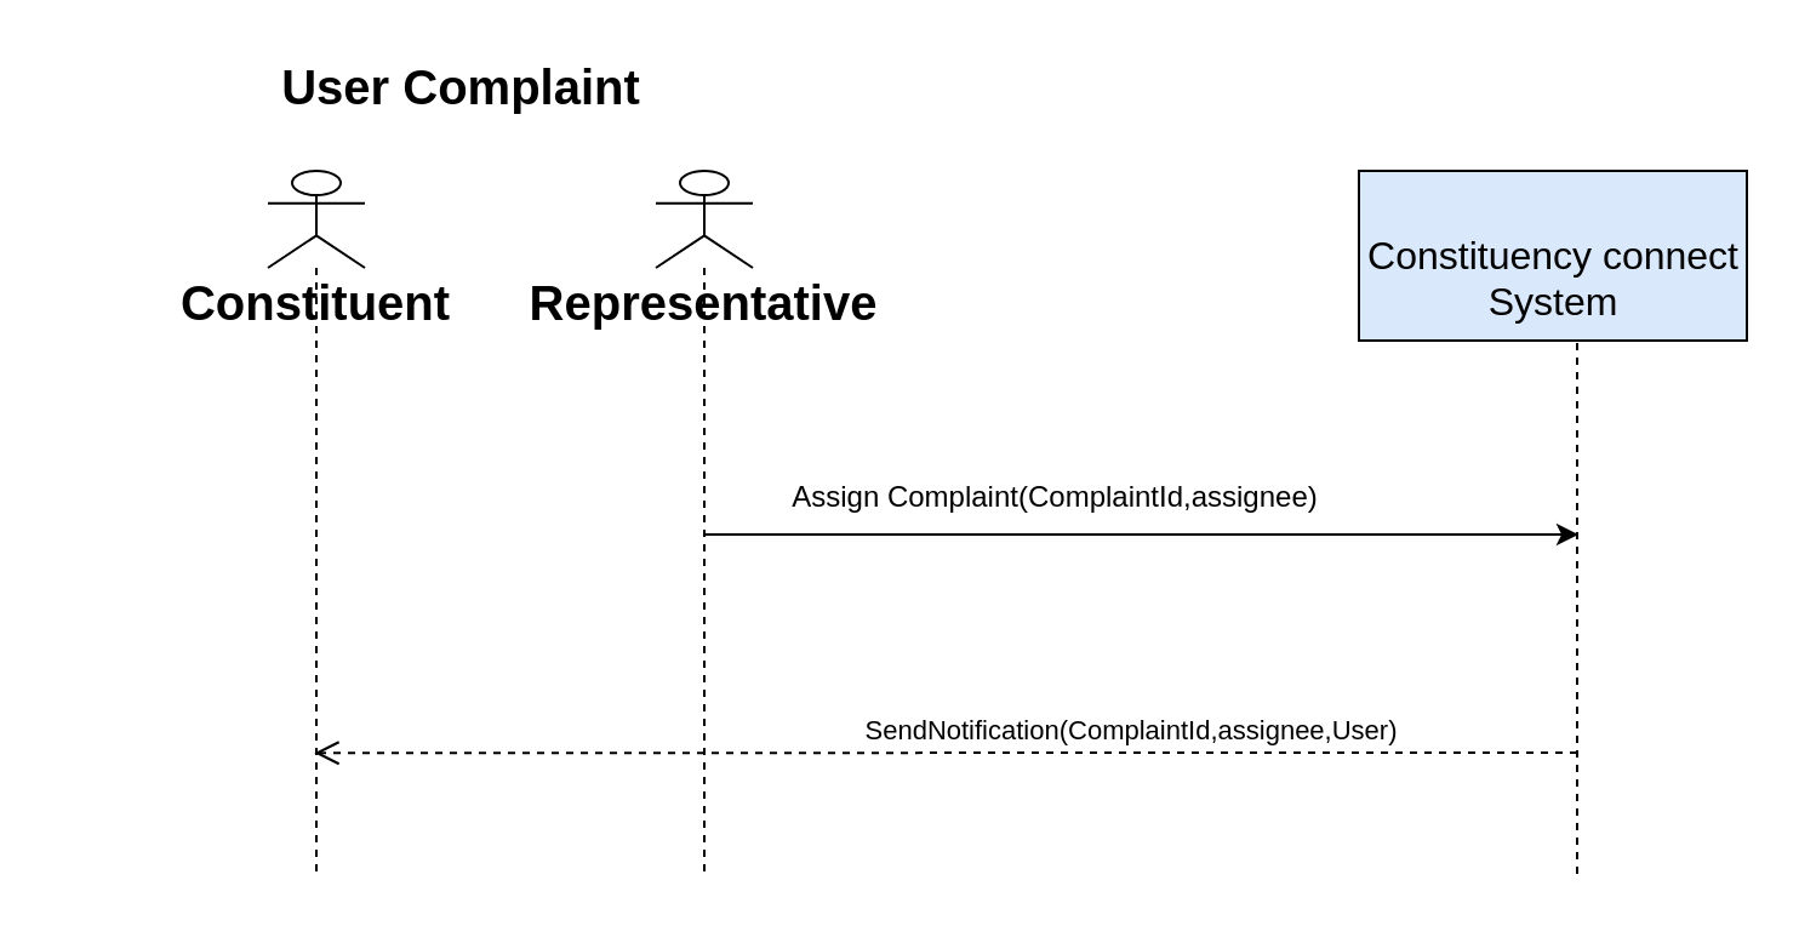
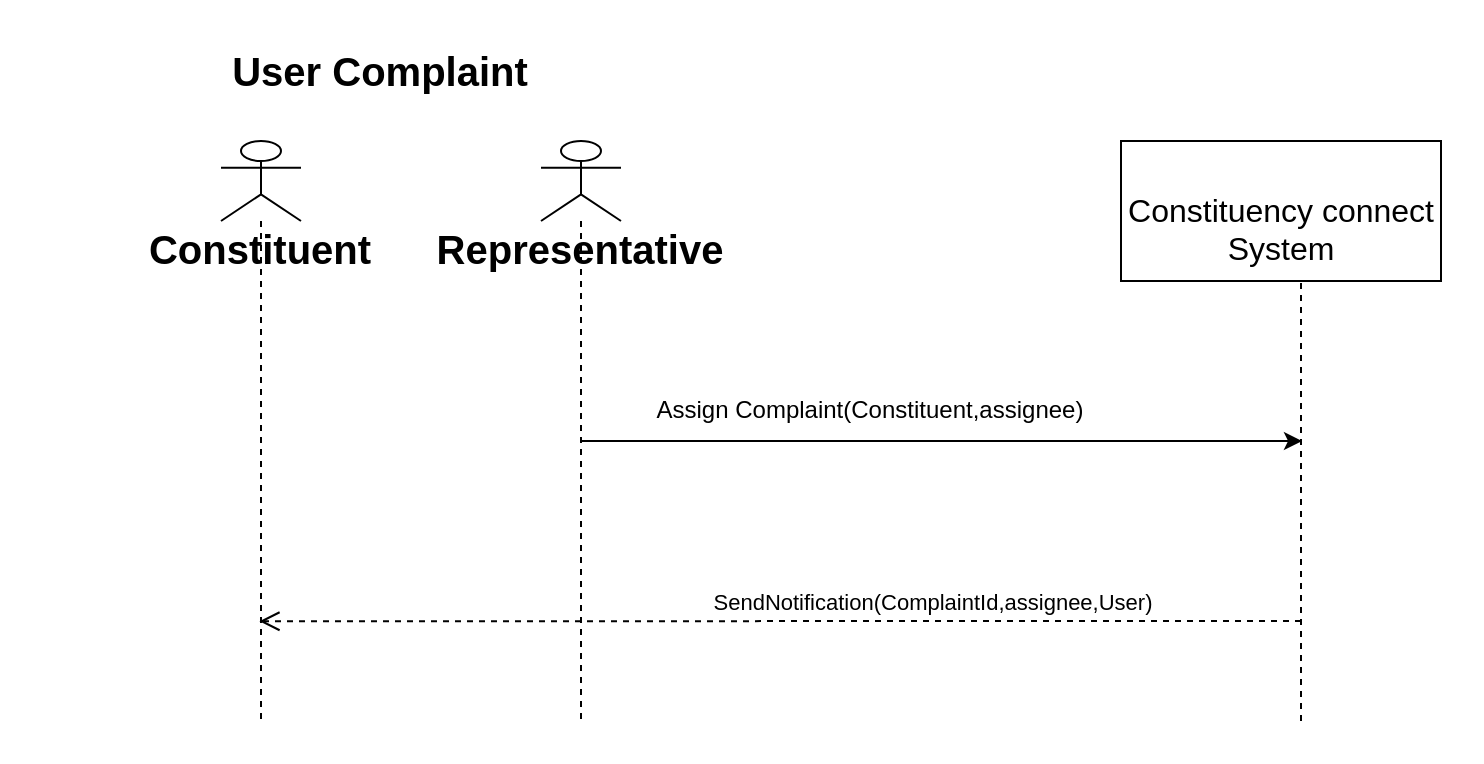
- <mxCell id="4" value="&lt;br&gt;&lt;div&gt;Constituency connect&lt;/div&gt;&lt;div&gt;System&lt;/div&gt;" style="html=1;align=center;verticalAlign=middle;dashed=0;fontSize=16;fillColor=#dae8fc;" parent="1" vertex="1"><mxGeometry x="560" y="70" width="160" height="70" as="geometry" /></mxCell>
+ <mxCell id="4" value="&lt;br&gt;&lt;div&gt;Constituency connect&lt;/div&gt;&lt;div&gt;System&lt;/div&gt;" style="html=1;align=center;verticalAlign=middle;dashed=0;fontSize=16;" parent="1" vertex="1"><mxGeometry x="560" y="70" width="160" height="70" as="geometry" /></mxCell>
- <mxCell id="7" value="Assign Complaint(ComplaintId,assignee)" style="text;html=1;strokeColor=none;fillColor=none;align=center;verticalAlign=middle;whiteSpace=wrap;rounded=0;" parent="1" vertex="1"><mxGeometry x="310" y="190" width="250" height="30" as="geometry" /></mxCell>
+ <mxCell id="7" value="Assign Complaint(Constituent,assignee)" style="text;html=1;strokeColor=none;fillColor=none;align=center;verticalAlign=middle;whiteSpace=wrap;rounded=0;" parent="1" vertex="1"><mxGeometry x="310" y="190" width="250" height="30" as="geometry" /></mxCell>
